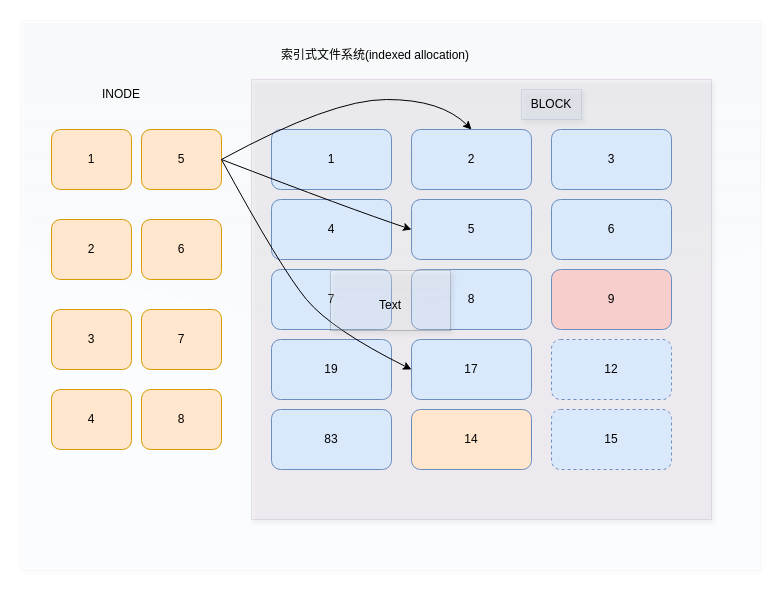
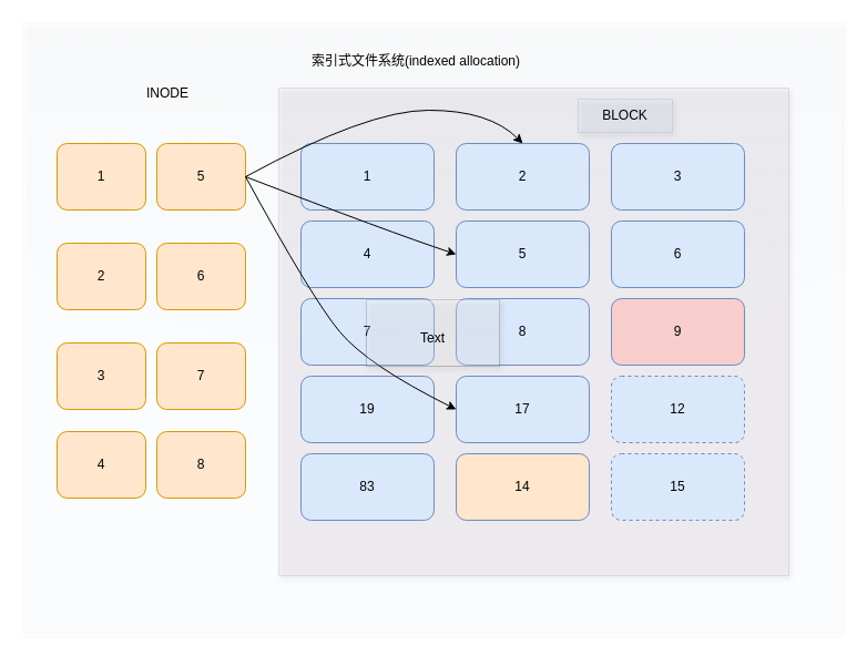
- <mxCell id="31" value="INODE" style="text;html=1;strokeColor=none;fillColor=none;align=center;verticalAlign=middle;whiteSpace=wrap;rounded=0;shadow=1;opacity=20;glass=1;" vertex="1" parent="1"><mxGeometry x="91" y="79" width="60" height="30" as="geometry" /></mxCell>
+ <mxCell id="31" value="INODE" style="text;html=1;strokeColor=none;fillColor=none;align=center;verticalAlign=middle;whiteSpace=wrap;rounded=0;shadow=1;opacity=20;glass=1;" vertex="1" parent="1"><mxGeometry x="121" y="69" width="60" height="30" as="geometry" /></mxCell>
- <mxCell id="30" value="BLOCK" style="text;html=1;strokeColor=#6c8ebf;fillColor=#dae8fc;align=center;verticalAlign=middle;whiteSpace=wrap;rounded=0;shadow=1;opacity=20;" vertex="1" parent="1"><mxGeometry x="521" y="89" width="60" height="30" as="geometry" /></mxCell>
+ <mxCell id="30" value="BLOCK" style="text;html=1;strokeColor=#6c8ebf;fillColor=#dae8fc;align=center;verticalAlign=middle;whiteSpace=wrap;rounded=0;shadow=1;opacity=20;" vertex="1" parent="1"><mxGeometry x="521" y="89" width="85" height="30" as="geometry" /></mxCell>
